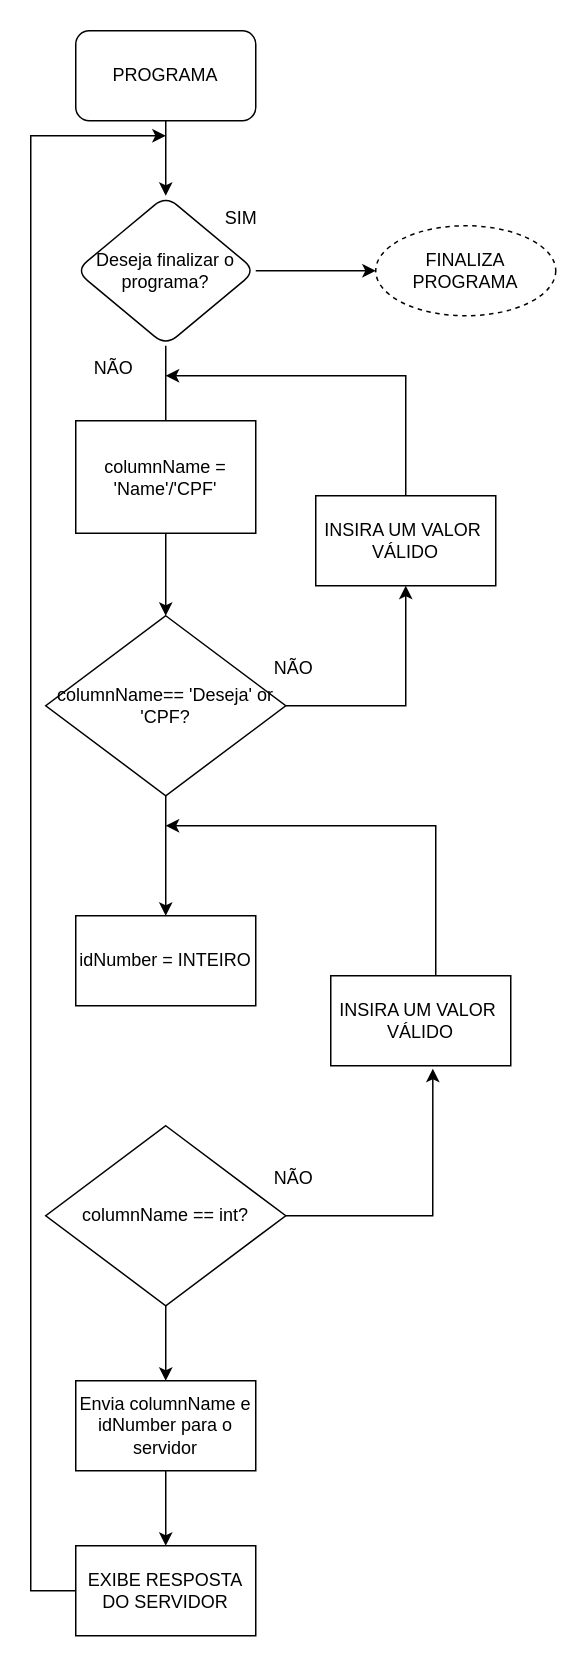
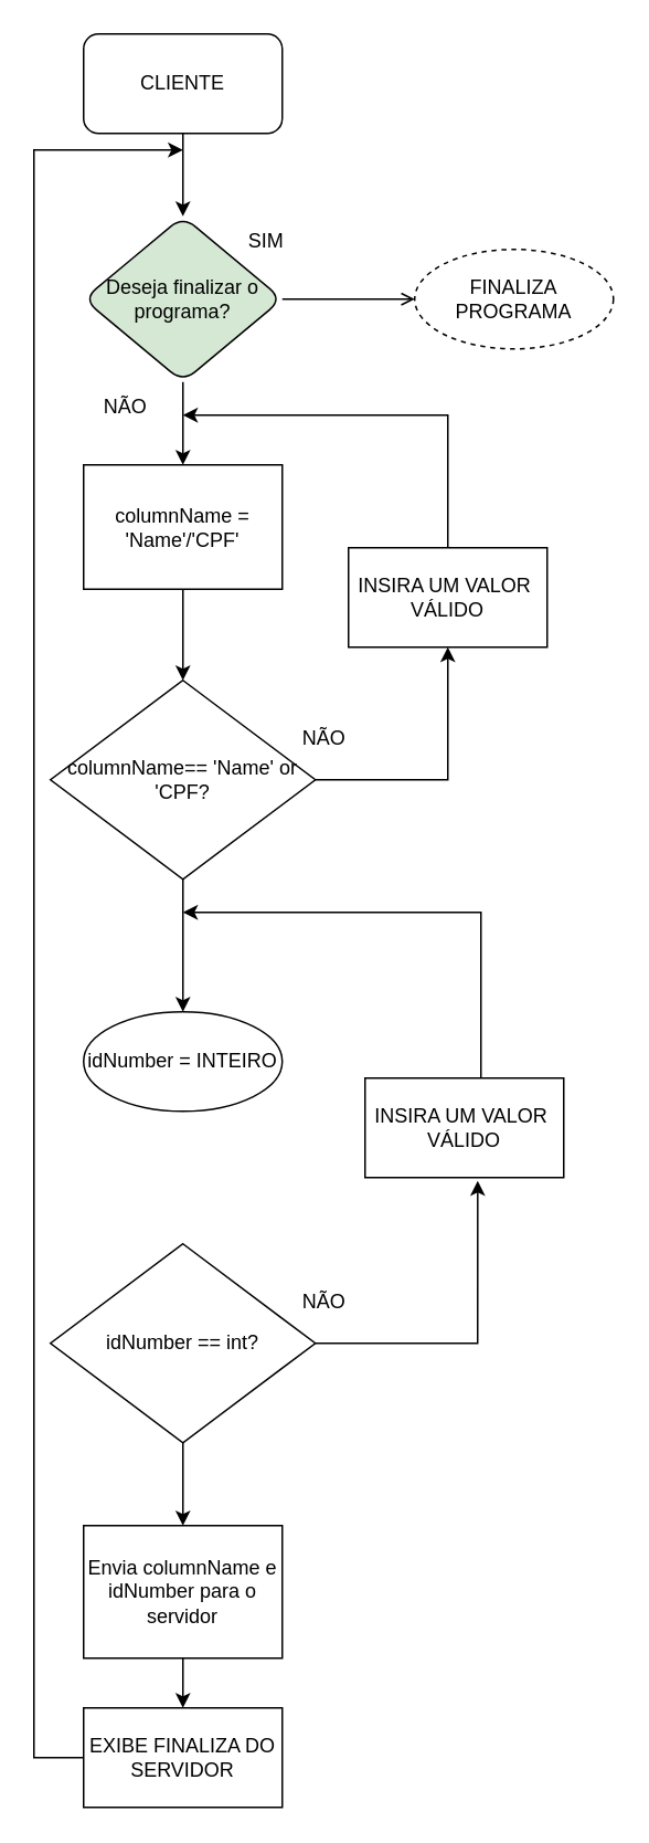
- <mxCell id="3" value="PROGRAMA" style="rounded=1;whiteSpace=wrap;html=1;" vertex="1" parent="1"><mxGeometry x="50" y="20" width="120" height="60" as="geometry" /></mxCell>
+ <mxCell id="3" value="CLIENTE" style="rounded=1;whiteSpace=wrap;html=1;" vertex="1" parent="1"><mxGeometry x="50" y="20" width="120" height="60" as="geometry" /></mxCell>
- <mxCell id="6" value="Deseja finalizar o programa?" style="rhombus;whiteSpace=wrap;html=1;rounded=1;" vertex="1" parent="1"><mxGeometry x="50" y="130" width="120" height="100" as="geometry" /></mxCell>
+ <mxCell id="6" value="Deseja finalizar o programa?" style="rhombus;whiteSpace=wrap;html=1;rounded=1;fillColor=#d5e8d4;" vertex="1" parent="1"><mxGeometry x="50" y="130" width="120" height="100" as="geometry" /></mxCell>
- <mxCell id="5" value="" style="edgeStyle=orthogonalEdgeStyle;rounded=0;orthogonalLoop=1;jettySize=auto;html=1;" edge="1" parent="1" source="6" target="28"><mxGeometry relative="1" as="geometry" /></mxCell>
+ <mxCell id="5" value="" style="edgeStyle=orthogonalEdgeStyle;rounded=0;orthogonalLoop=1;jettySize=auto;html=1;endArrow=open;" edge="1" parent="1" source="6" target="28"><mxGeometry relative="1" as="geometry" /></mxCell>
- <mxCell id="4" value="" style="edgeStyle=orthogonalEdgeStyle;rounded=0;orthogonalLoop=1;jettySize=auto;html=1;endArrow=none;" edge="1" parent="1" source="6" target="10"><mxGeometry relative="1" as="geometry"><Array as="points"><mxPoint x="110" y="250" /><mxPoint x="110" y="250" /></Array></mxGeometry></mxCell>
+ <mxCell id="4" value="" style="edgeStyle=orthogonalEdgeStyle;rounded=0;orthogonalLoop=1;jettySize=auto;html=1;" edge="1" parent="1" source="6" target="10"><mxGeometry relative="1" as="geometry"><Array as="points"><mxPoint x="110" y="250" /><mxPoint x="110" y="250" /></Array></mxGeometry></mxCell>
- <mxCell id="13" value="columnName== 'Deseja' or 'CPF?" style="rhombus;whiteSpace=wrap;html=1;rounded=0;" vertex="1" parent="1"><mxGeometry x="30" y="410" width="160" height="120" as="geometry" /></mxCell>
+ <mxCell id="13" value="columnName== 'Name' or 'CPF?" style="rhombus;whiteSpace=wrap;html=1;rounded=0;" vertex="1" parent="1"><mxGeometry x="30" y="410" width="160" height="120" as="geometry" /></mxCell>
- <mxCell id="15" value="idNumber = INTEIRO" style="rounded=0;whiteSpace=wrap;html=1;" vertex="1" parent="1"><mxGeometry x="50" y="610" width="120" height="60" as="geometry" /></mxCell>
+ <mxCell id="15" value="idNumber = INTEIRO" style="ellipse;whiteSpace=wrap;html=1;" vertex="1" parent="1"><mxGeometry x="50" y="610" width="120" height="60" as="geometry" /></mxCell>
- <mxCell id="18" value="columnName == int?" style="rhombus;whiteSpace=wrap;html=1;rounded=0;" vertex="1" parent="1"><mxGeometry x="30" y="750" width="160" height="120" as="geometry" /></mxCell>
+ <mxCell id="18" value="idNumber == int?" style="rhombus;whiteSpace=wrap;html=1;rounded=0;" vertex="1" parent="1"><mxGeometry x="30" y="750" width="160" height="120" as="geometry" /></mxCell>
- <mxCell id="25" value="Envia columnName e idNumber para o servidor" style="whiteSpace=wrap;html=1;rounded=0;" vertex="1" parent="1"><mxGeometry x="50" y="920" width="120" height="60" as="geometry" /></mxCell>
+ <mxCell id="25" value="Envia columnName e idNumber para o servidor" style="whiteSpace=wrap;html=1;rounded=0;" vertex="1" parent="1"><mxGeometry x="50" y="920" width="120" height="80" as="geometry" /></mxCell>
- <mxCell id="27" value="EXIBE RESPOSTA DO SERVIDOR" style="rounded=0;whiteSpace=wrap;html=1;" vertex="1" parent="1"><mxGeometry x="50" y="1030" width="120" height="60" as="geometry" /></mxCell>
+ <mxCell id="27" value="EXIBE FINALIZA DO SERVIDOR" style="rounded=0;whiteSpace=wrap;html=1;" vertex="1" parent="1"><mxGeometry x="50" y="1030" width="120" height="60" as="geometry" /></mxCell>
